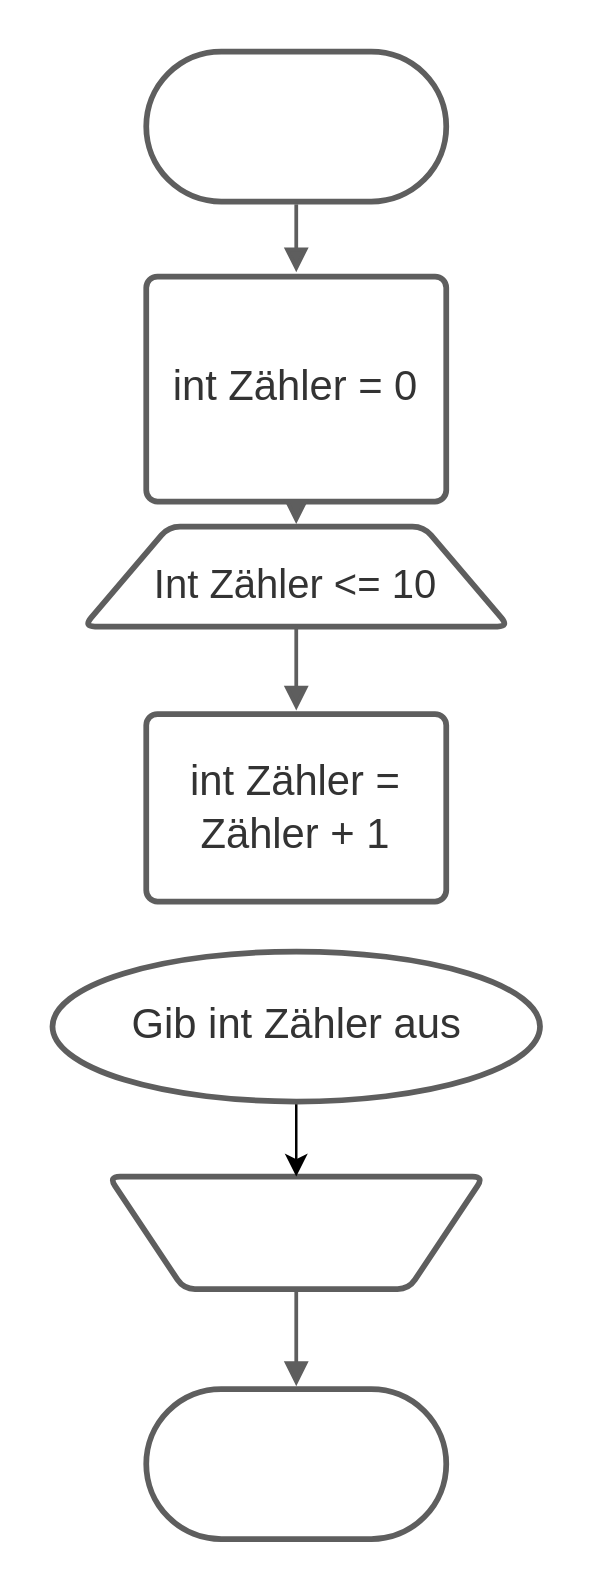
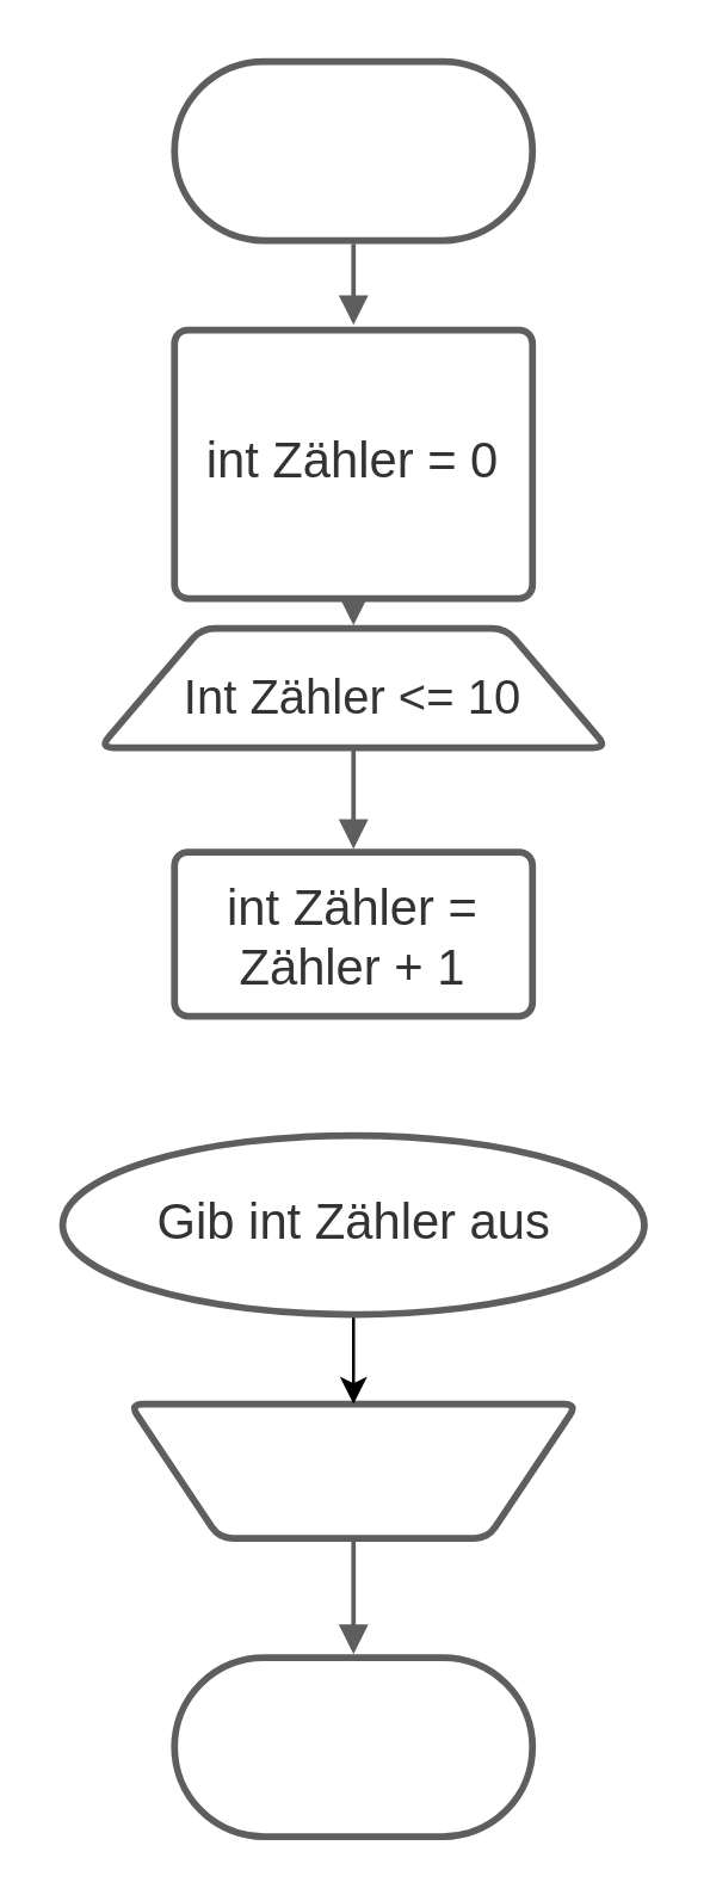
- <mxCell id="10" value="int Zähler = Zähler + 1 " style="html=1;overflow=block;blockSpacing=1;whiteSpace=wrap;;whiteSpace=wrap;fontSize=16.7;fontColor=#333333;align=center;spacing=9;strokeColor=#5e5e5e;strokeOpacity=100;rounded=1;absoluteArcSize=1;arcSize=9;strokeWidth=2.3;" parent="1" vertex="1"><mxGeometry x="58" y="285" width="120" height="75" as="geometry" /></mxCell>
+ <mxCell id="10" value="int Zähler = Zähler + 1 " style="html=1;overflow=block;blockSpacing=1;whiteSpace=wrap;;whiteSpace=wrap;fontSize=16.7;fontColor=#333333;align=center;spacing=9;strokeColor=#5e5e5e;strokeOpacity=100;rounded=1;absoluteArcSize=1;arcSize=9;strokeWidth=2.3;" parent="1" vertex="1"><mxGeometry x="58" y="285" width="120" height="55" as="geometry" /></mxCell>
